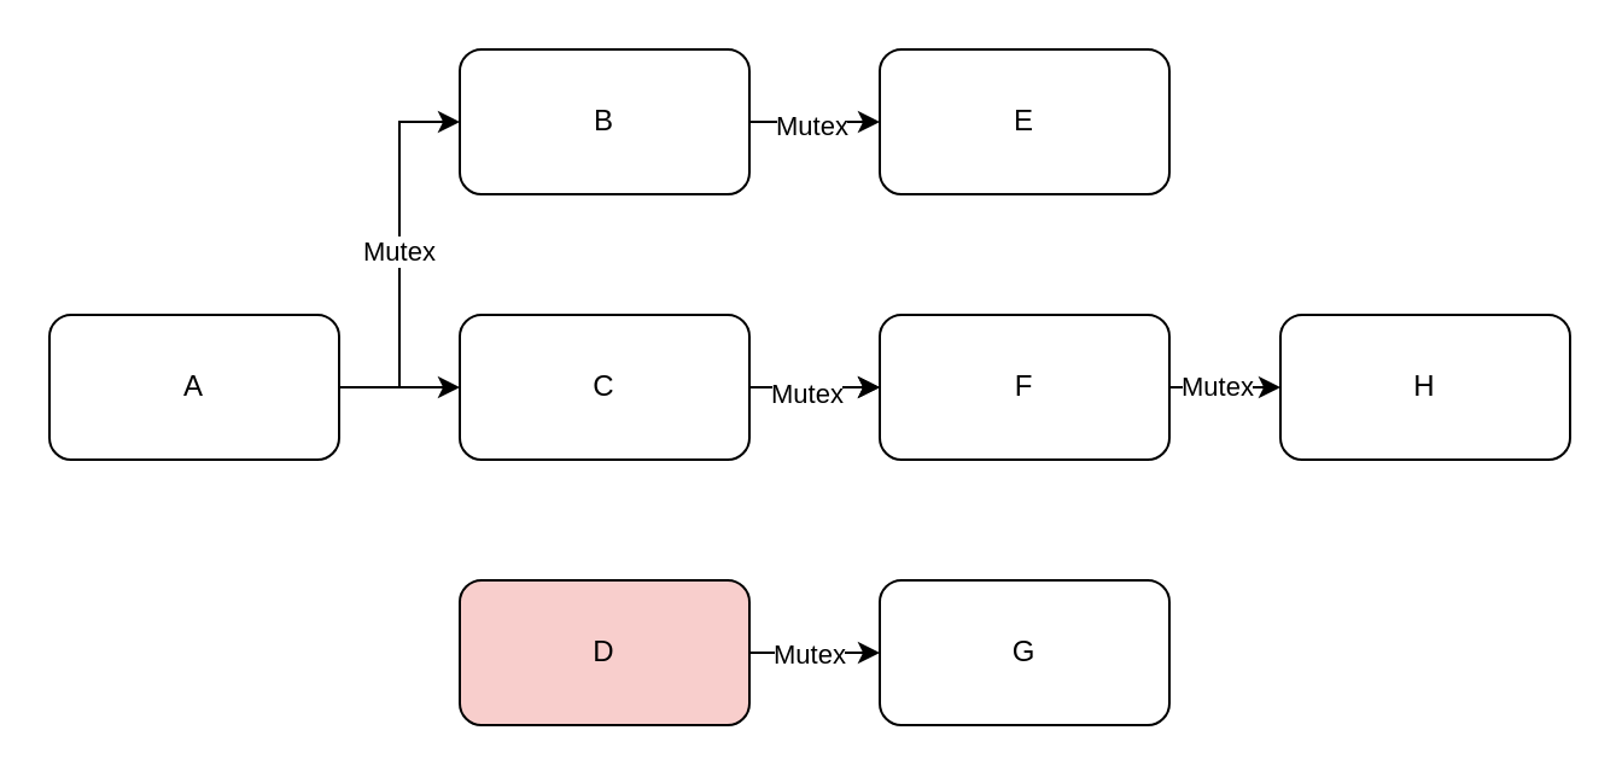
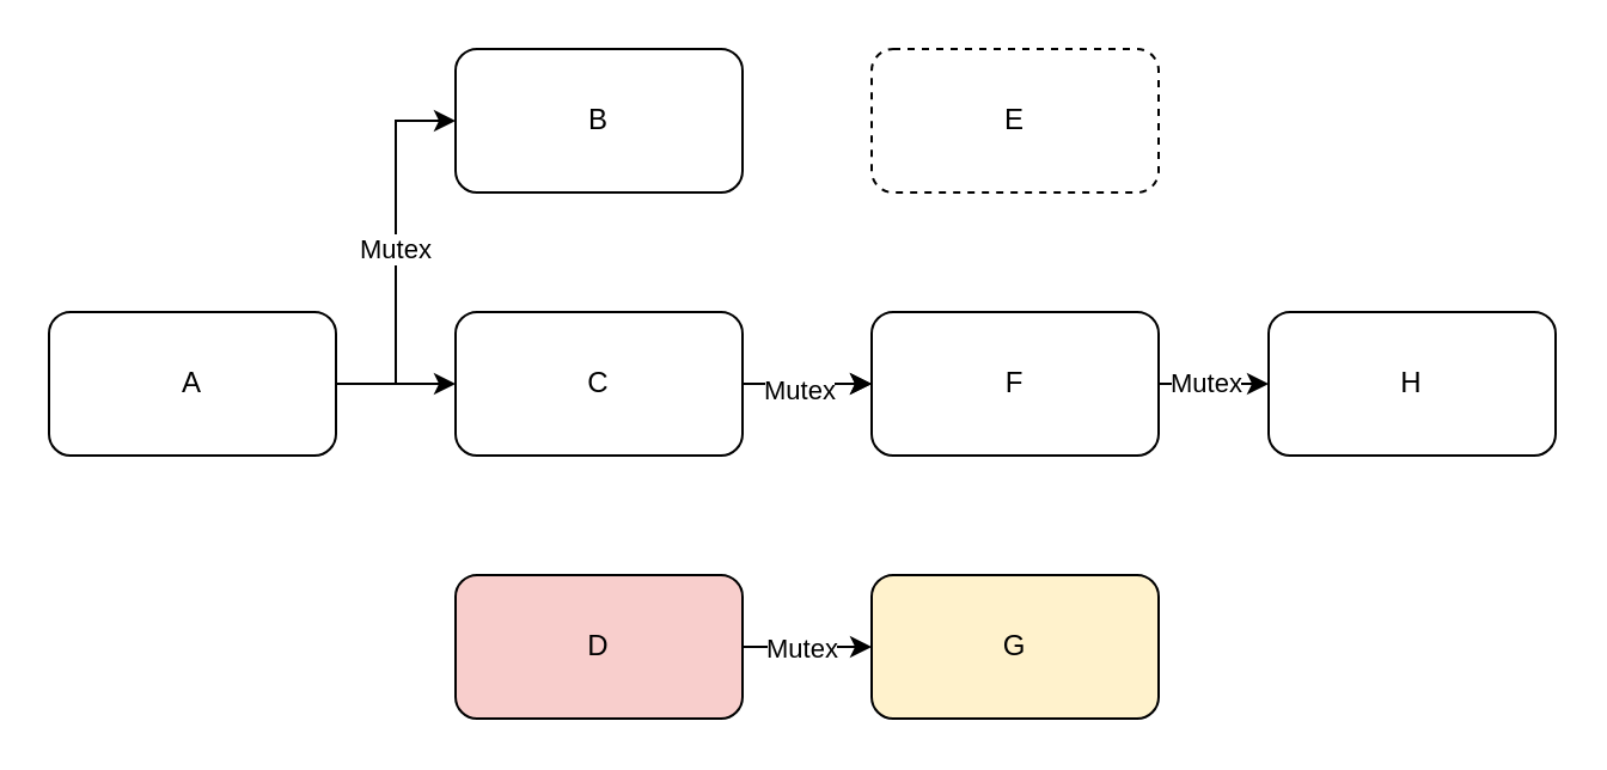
- <mxCell id="18" style="edgeStyle=orthogonalEdgeStyle;rounded=0;orthogonalLoop=1;jettySize=auto;html=1;exitX=1;exitY=0.5;exitDx=0;exitDy=0;" edge="1" parent="1" source="20" target="21"><mxGeometry relative="1" as="geometry" /></mxCell>
- <mxCell id="19" value="Mutex" style="edgeLabel;html=1;align=center;verticalAlign=middle;resizable=0;points=[];" vertex="1" connectable="0" parent="18"><mxGeometry x="-0.085" y="-1" relative="1" as="geometry"><mxPoint as="offset" /></mxGeometry></mxCell>
- <mxCell id="21" value="E" style="rounded=1;whiteSpace=wrap;html=1;" vertex="1" parent="1"><mxGeometry x="364" y="20" width="120" height="60" as="geometry" /></mxCell>
+ <mxCell id="21" value="E" style="rounded=1;whiteSpace=wrap;html=1;dashed=1;" vertex="1" parent="1"><mxGeometry x="364" y="20" width="120" height="60" as="geometry" /></mxCell>
- <mxCell id="17" value="G" style="rounded=1;whiteSpace=wrap;html=1;" vertex="1" parent="1"><mxGeometry x="364" y="240" width="120" height="60" as="geometry" /></mxCell>
+ <mxCell id="17" value="G" style="rounded=1;whiteSpace=wrap;html=1;fillColor=#fff2cc;" vertex="1" parent="1"><mxGeometry x="364" y="240" width="120" height="60" as="geometry" /></mxCell>
